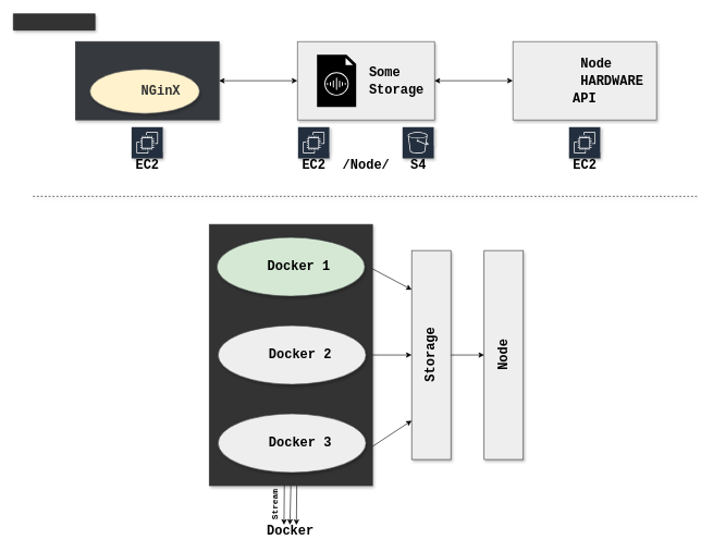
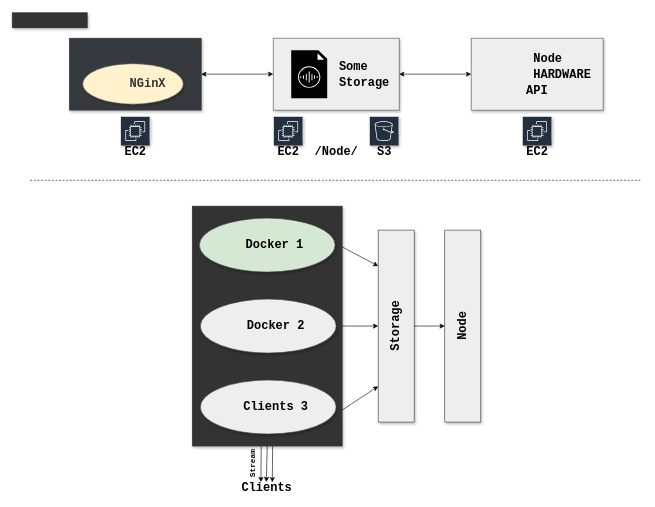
- <mxCell id="17" value="&lt;font color=&quot;#000000&quot; face=&quot;Courier New&quot; size=&quot;1&quot;&gt;&lt;b style=&quot;font-size: 20px&quot;&gt;S4&lt;/b&gt;&lt;/font&gt;" style="text;html=1;align=center;verticalAlign=middle;resizable=0;points=[];autosize=1;strokeColor=none;fontColor=#FFFFFF;shadow=1;" parent="1" vertex="1"><mxGeometry x="620" y="243" width="40" height="20" as="geometry" /></mxCell>
+ <mxCell id="17" value="&lt;font color=&quot;#000000&quot; face=&quot;Courier New&quot; size=&quot;1&quot;&gt;&lt;b style=&quot;font-size: 20px&quot;&gt;S3&lt;/b&gt;&lt;/font&gt;" style="text;html=1;align=center;verticalAlign=middle;resizable=0;points=[];autosize=1;strokeColor=none;fontColor=#FFFFFF;shadow=1;" parent="1" vertex="1"><mxGeometry x="620" y="243" width="40" height="20" as="geometry" /></mxCell>
- <mxCell id="25" value="&lt;b&gt;&lt;font face=&quot;Courier New&quot; style=&quot;font-size: 20px&quot;&gt;&amp;nbsp; Docker 3&lt;/font&gt;&lt;/b&gt;" style="ellipse;whiteSpace=wrap;html=1;shadow=1;strokeColor=#36393d;fillColor=#eeeeee;" parent="1" vertex="1"><mxGeometry x="333.5" y="633" width="226.5" height="90" as="geometry" /></mxCell>
+ <mxCell id="25" value="&lt;b&gt;&lt;font face=&quot;Courier New&quot; style=&quot;font-size: 20px&quot;&gt;&amp;nbsp; Clients 3&lt;/font&gt;&lt;/b&gt;" style="ellipse;whiteSpace=wrap;html=1;shadow=1;strokeColor=#36393d;fillColor=#eeeeee;" parent="1" vertex="1"><mxGeometry x="333.5" y="633" width="226.5" height="90" as="geometry" /></mxCell>
- <mxCell id="36" value="&lt;font color=&quot;#000000&quot; face=&quot;Courier New&quot; size=&quot;1&quot;&gt;&lt;b style=&quot;font-size: 20px&quot;&gt;Docker&lt;/b&gt;&lt;/font&gt;" style="text;html=1;align=center;verticalAlign=middle;resizable=0;points=[];autosize=1;strokeColor=none;fontColor=#FFFFFF;" parent="1" vertex="1"><mxGeometry x="393.5" y="803" width="100" height="20" as="geometry" /></mxCell>
+ <mxCell id="36" value="&lt;font color=&quot;#000000&quot; face=&quot;Courier New&quot; size=&quot;1&quot;&gt;&lt;b style=&quot;font-size: 20px&quot;&gt;Clients&lt;/b&gt;&lt;/font&gt;" style="text;html=1;align=center;verticalAlign=middle;resizable=0;points=[];autosize=1;strokeColor=none;fontColor=#FFFFFF;" parent="1" vertex="1"><mxGeometry x="393.5" y="803" width="100" height="20" as="geometry" /></mxCell>
